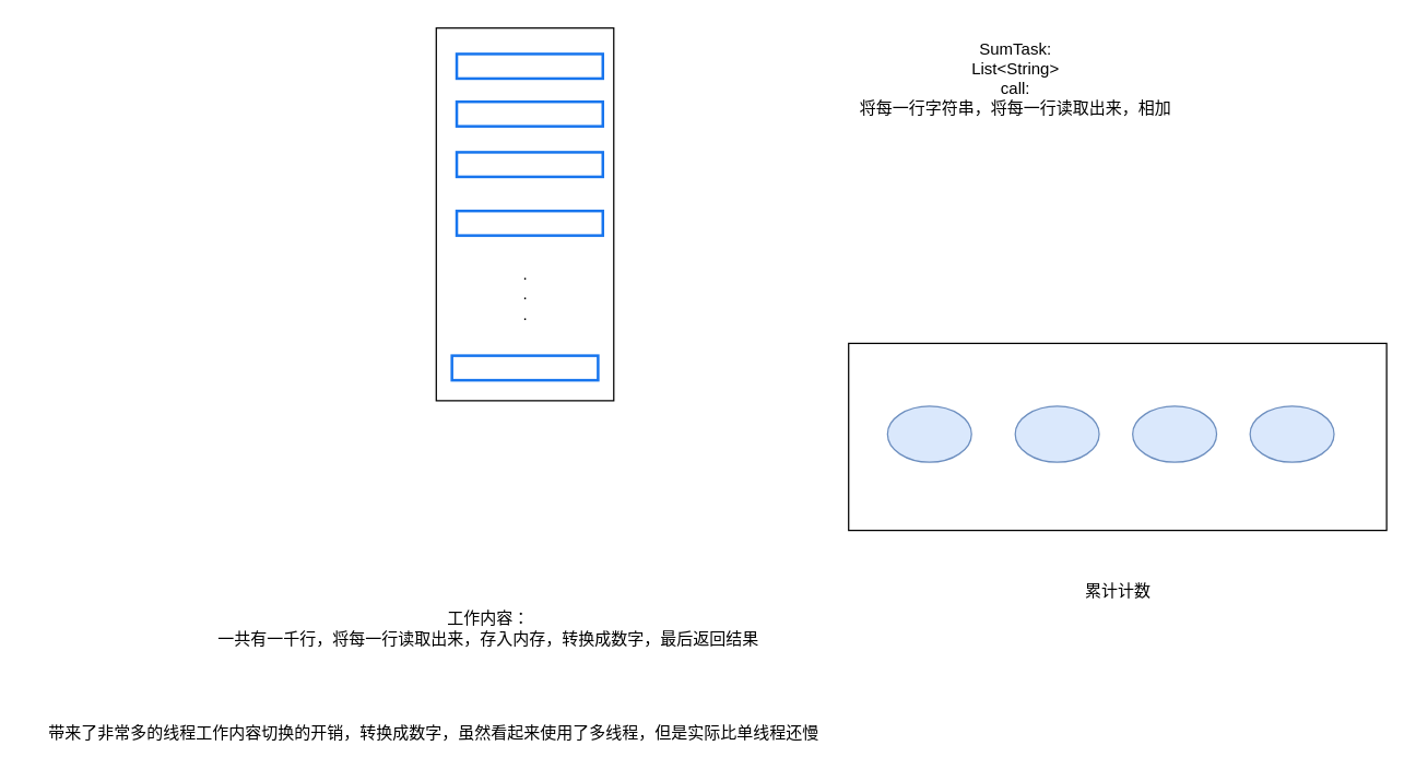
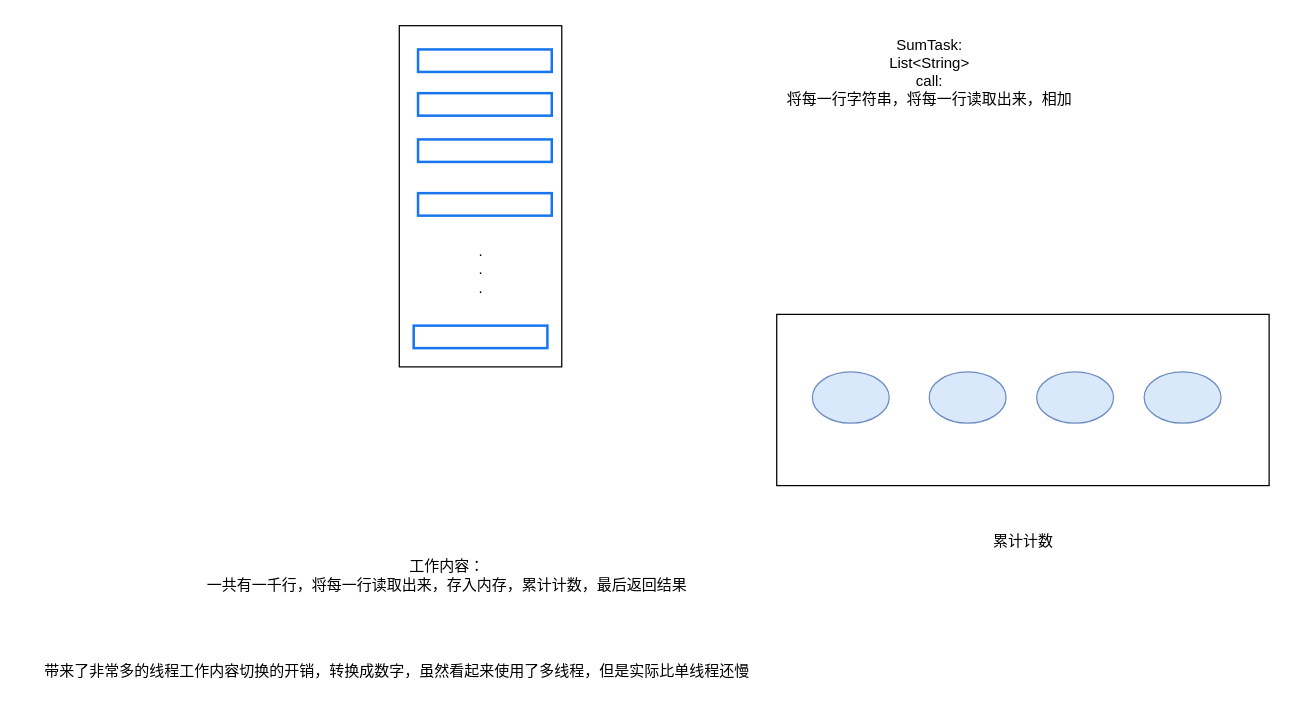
- <mxCell id="10" value="工作内容：&lt;br&gt;一共有一千行，将每一行读取出来，存入内存，转换成数字，最后返回结果" style="text;html=1;align=center;verticalAlign=middle;resizable=0;points=[];autosize=1;strokeColor=none;fillColor=none;" vertex="1" parent="1"><mxGeometry x="156" y="439" width="402" height="41" as="geometry" /></mxCell>
+ <mxCell id="10" value="工作内容：&lt;br&gt;一共有一千行，将每一行读取出来，存入内存，累计计数，最后返回结果" style="text;html=1;align=center;verticalAlign=middle;resizable=0;points=[];autosize=1;strokeColor=none;fillColor=none;" vertex="1" parent="1"><mxGeometry x="156" y="439" width="402" height="41" as="geometry" /></mxCell>
